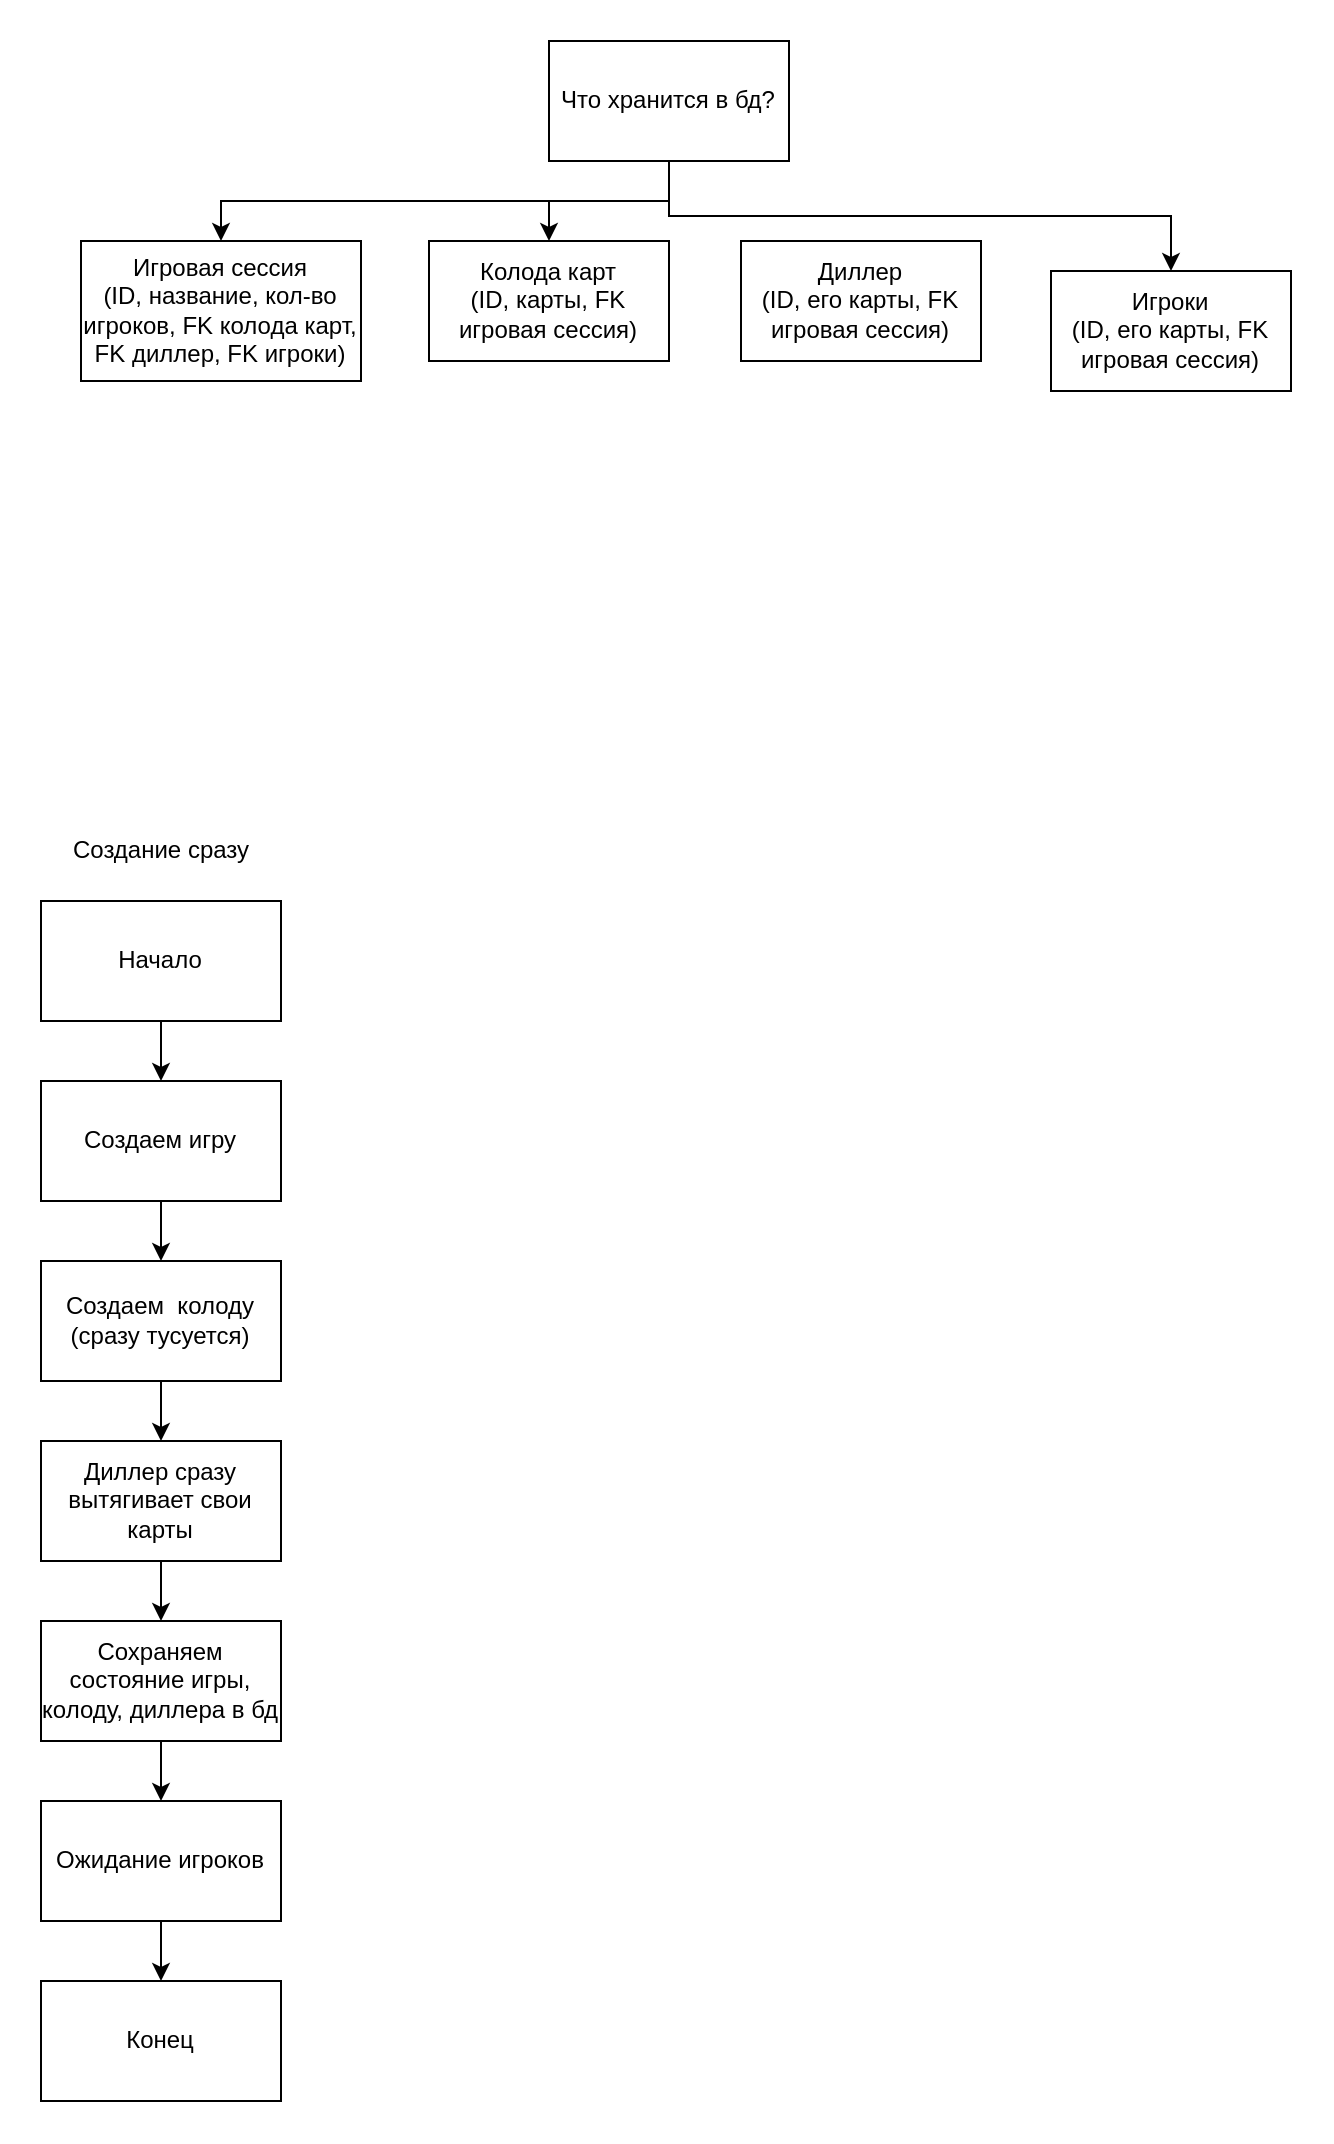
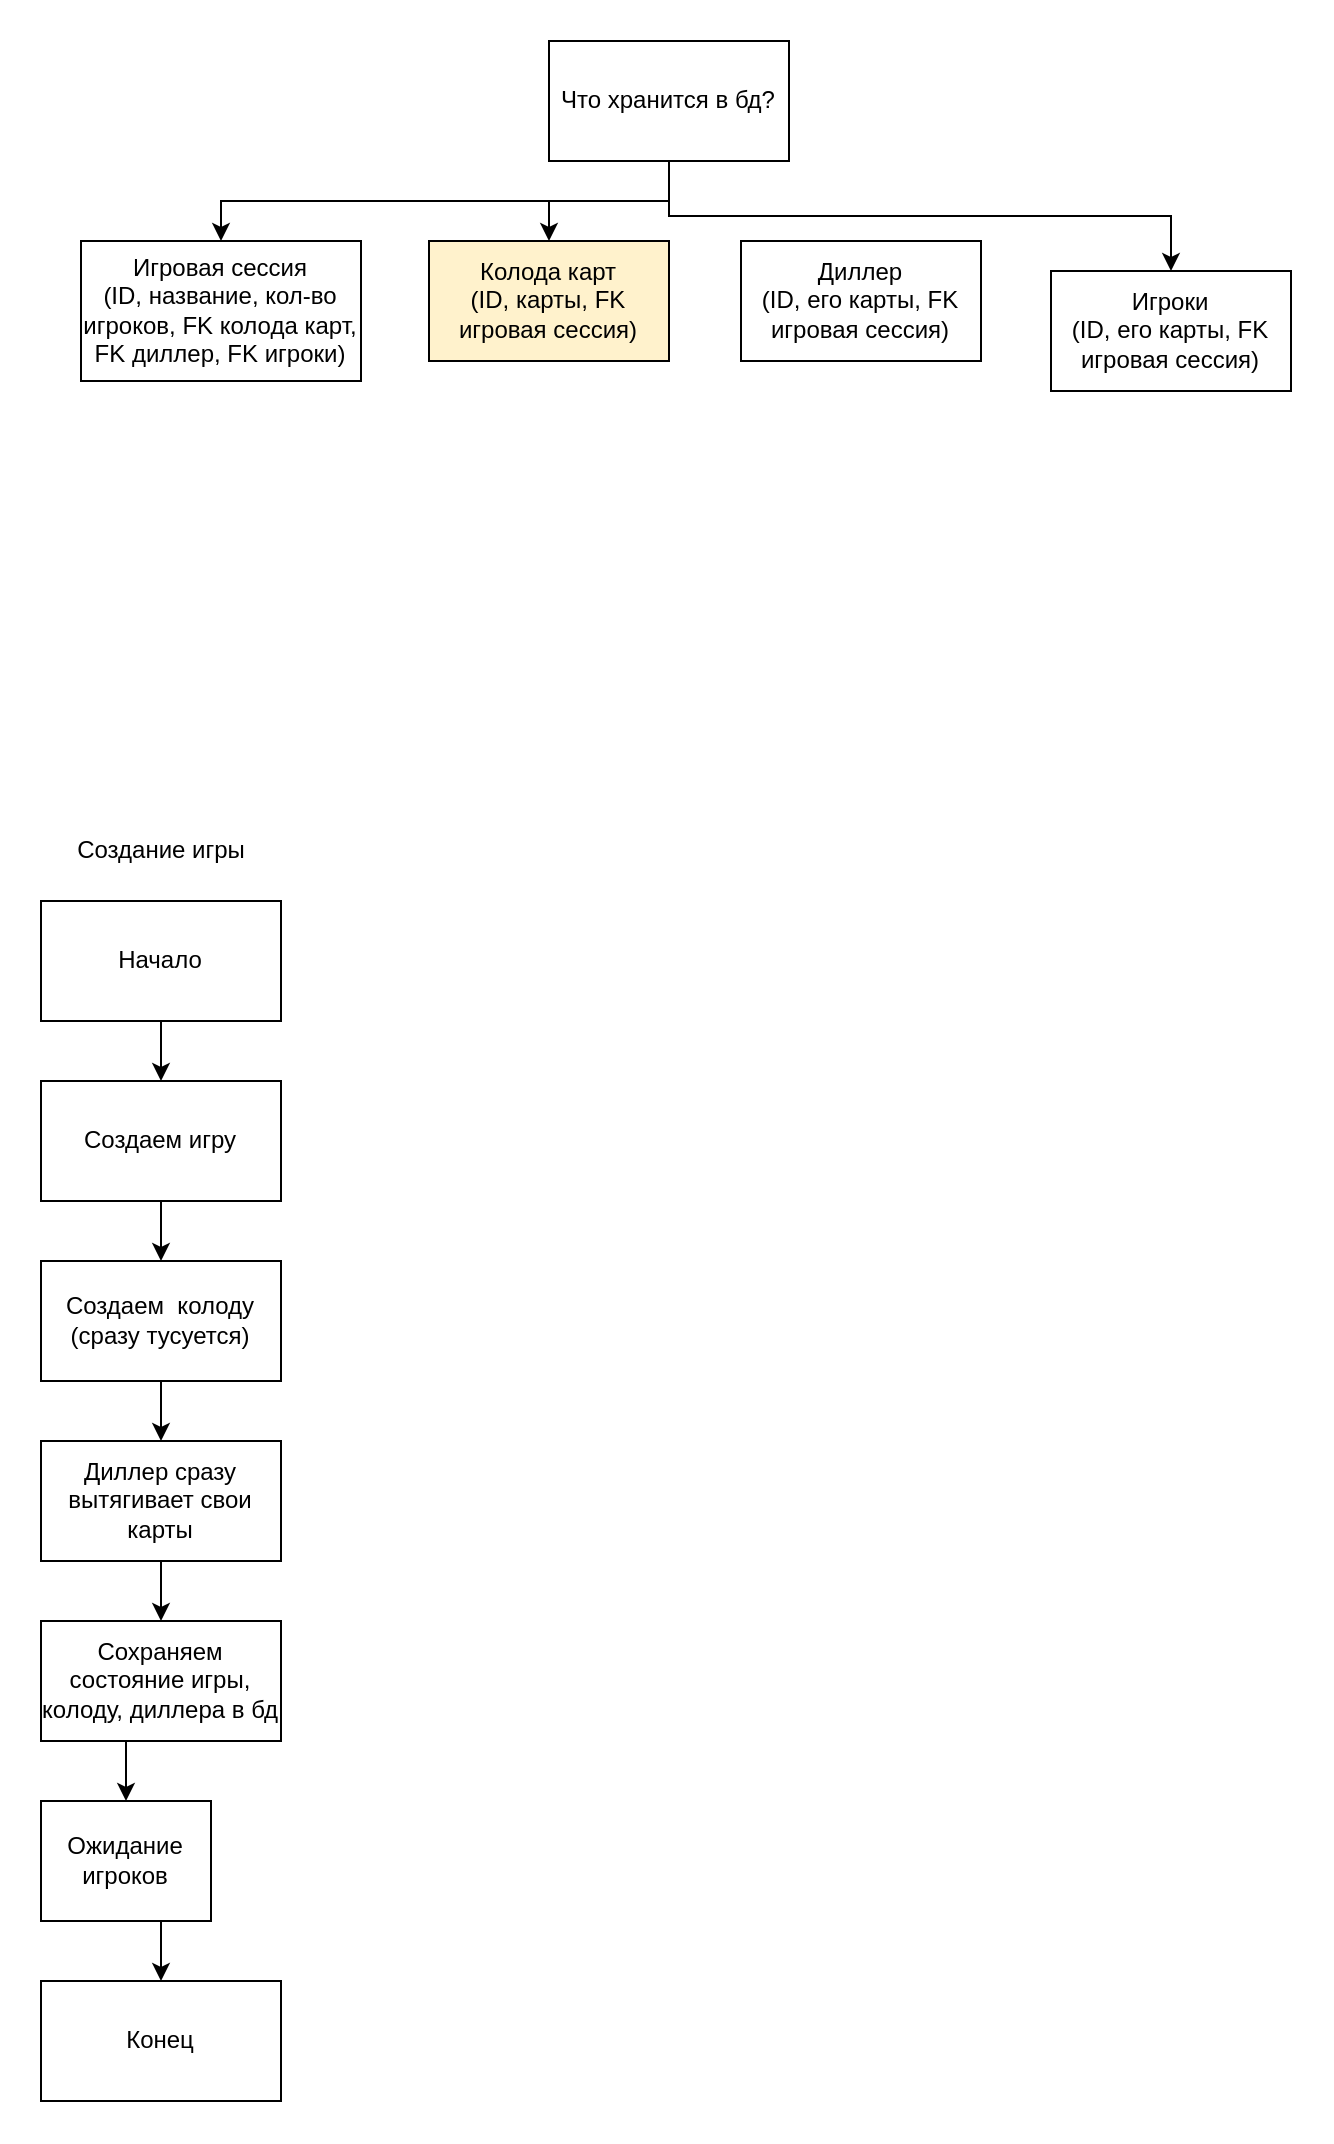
- <mxCell id="21" value="Колода карт&lt;div&gt;(ID, карты, FK игровая сессия)&lt;/div&gt;" style="rounded=0;whiteSpace=wrap;html=1;" vertex="1" parent="1"><mxGeometry x="214" y="120" width="120" height="60" as="geometry" /></mxCell>
+ <mxCell id="21" value="Колода карт&lt;div&gt;(ID, карты, FK игровая сессия)&lt;/div&gt;" style="rounded=0;whiteSpace=wrap;html=1;fillColor=#fff2cc;" vertex="1" parent="1"><mxGeometry x="214" y="120" width="120" height="60" as="geometry" /></mxCell>
- <mxCell id="4" value="Создание сразу" style="text;html=1;align=center;verticalAlign=middle;resizable=0;points=[];autosize=1;strokeColor=none;fillColor=none;" vertex="1" parent="1"><mxGeometry x="25" y="410" width="110" height="30" as="geometry" /></mxCell>
+ <mxCell id="4" value="Создание игры" style="text;html=1;align=center;verticalAlign=middle;resizable=0;points=[];autosize=1;strokeColor=none;fillColor=none;" vertex="1" parent="1"><mxGeometry x="25" y="410" width="110" height="30" as="geometry" /></mxCell>
- <mxCell id="12" value="Ожидание игроков" style="rounded=0;whiteSpace=wrap;html=1;" vertex="1" parent="1"><mxGeometry x="20" y="900" width="120" height="60" as="geometry" /></mxCell>
+ <mxCell id="12" value="Ожидание игроков" style="rounded=0;whiteSpace=wrap;html=1;" vertex="1" parent="1"><mxGeometry x="20" y="900" width="85" height="60" as="geometry" /></mxCell>
